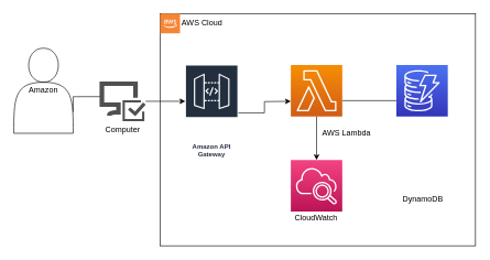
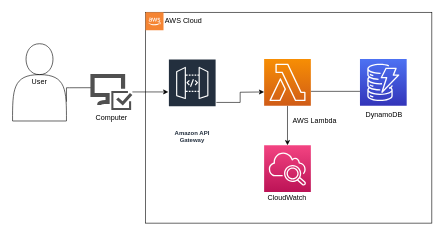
- <mxCell id="4" value="Amazon" style="shape=actor;whiteSpace=wrap;html=1;" parent="1" vertex="1"><mxGeometry x="20" y="72.5" width="90" height="129" as="geometry" /></mxCell>
+ <mxCell id="4" value="User" style="shape=actor;whiteSpace=wrap;html=1;" parent="1" vertex="1"><mxGeometry x="20" y="72.5" width="90" height="129" as="geometry" /></mxCell>
- <mxCell id="16" value="DynamoDB" style="text;html=1;resizable=0;autosize=1;align=center;verticalAlign=middle;points=[];fillColor=none;strokeColor=none;rounded=0;" parent="1" vertex="1"><mxGeometry x="600" y="291.5" width="80" height="20" as="geometry" /></mxCell>
+ <mxCell id="16" value="DynamoDB" style="text;html=1;resizable=0;autosize=1;align=center;verticalAlign=middle;points=[];fillColor=none;strokeColor=none;rounded=0;" parent="1" vertex="1"><mxGeometry x="600" y="181.5" width="80" height="20" as="geometry" /></mxCell>
